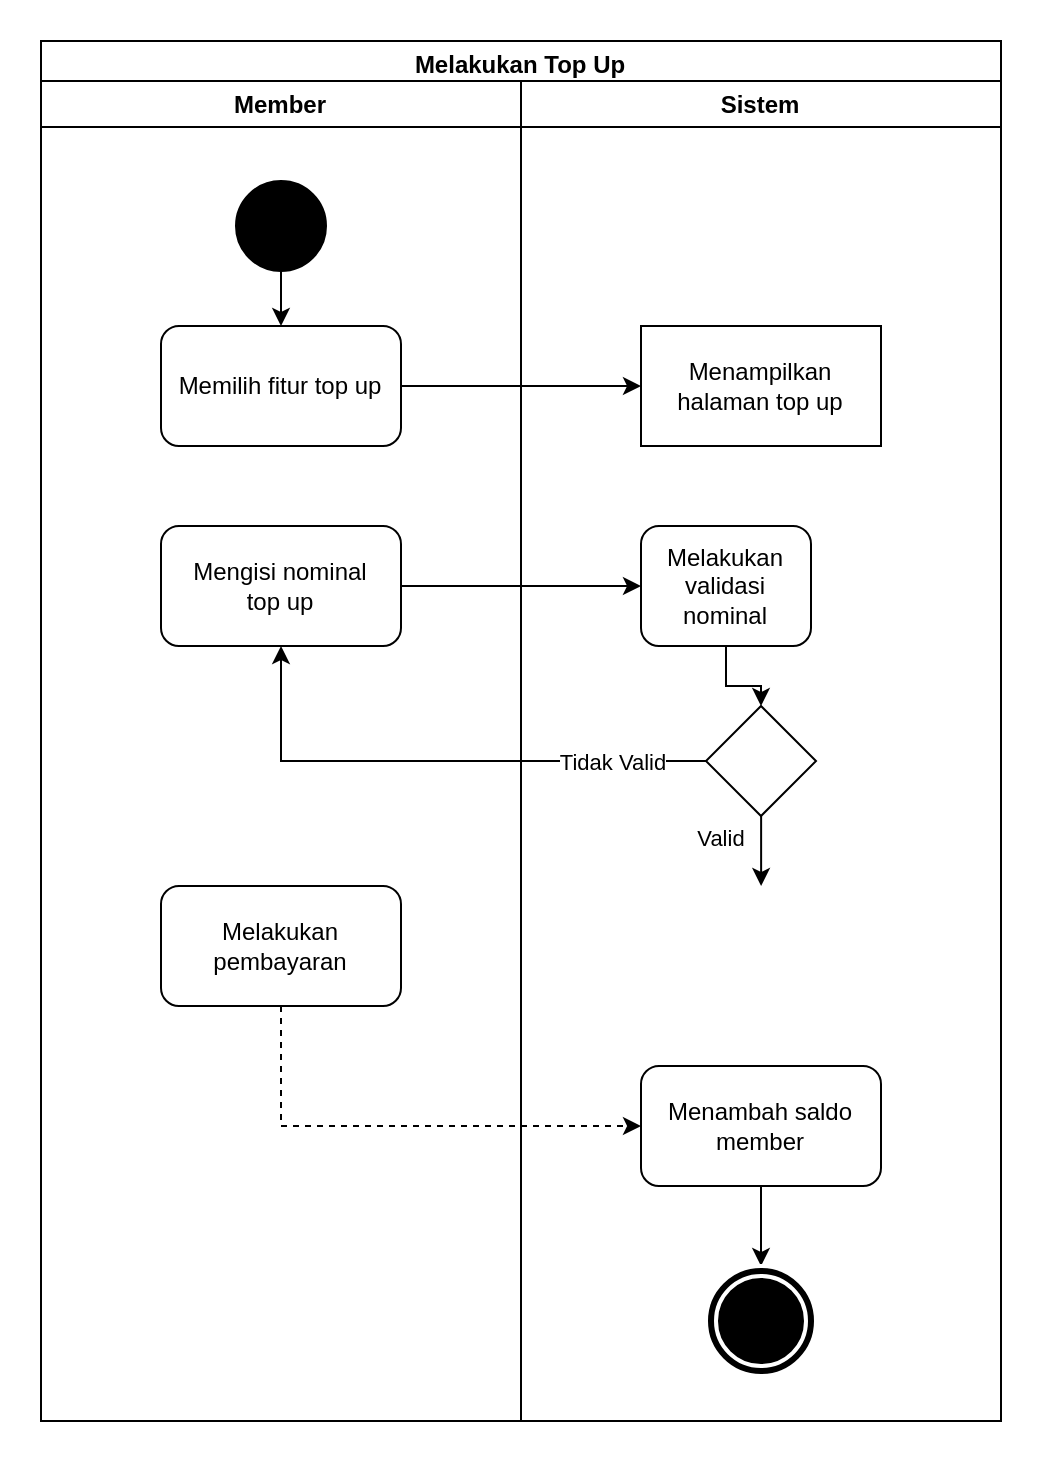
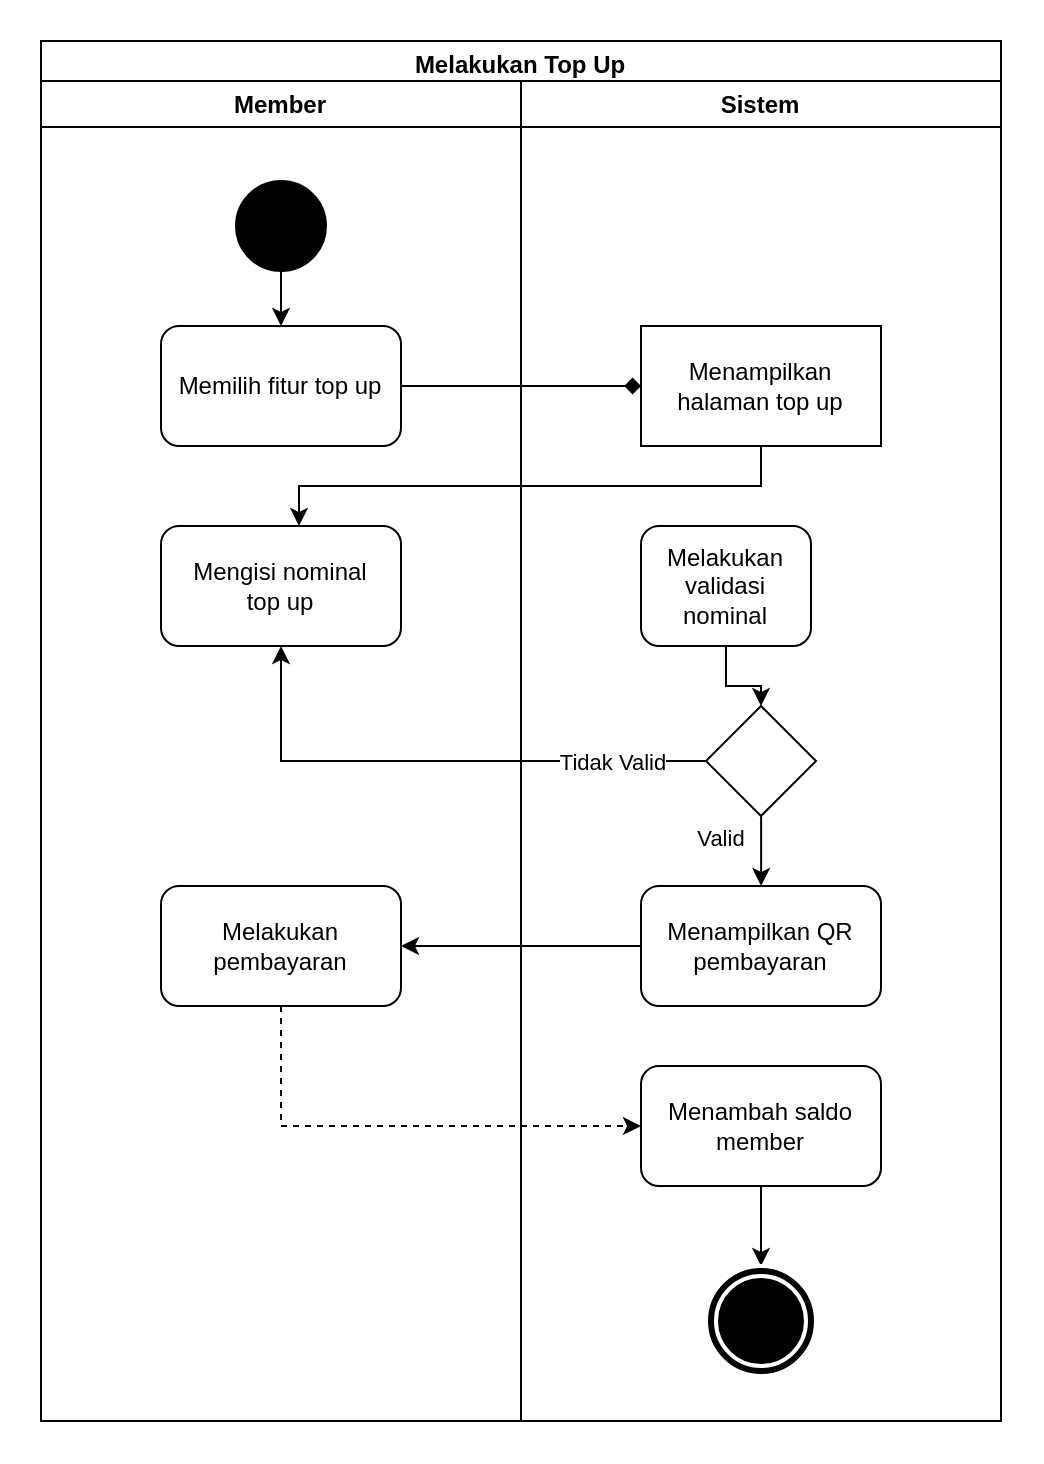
- <mxCell id="19" style="edgeStyle=orthogonalEdgeStyle;rounded=0;orthogonalLoop=1;jettySize=auto;html=1;entryX=0;entryY=0.5;entryDx=0;entryDy=0;" parent="2" source="6" target="10" edge="1"><mxGeometry relative="1" as="geometry" /></mxCell>
+ <mxCell id="19" style="edgeStyle=orthogonalEdgeStyle;rounded=0;orthogonalLoop=1;jettySize=auto;html=1;entryX=0;entryY=0.5;entryDx=0;entryDy=0;endArrow=diamond;" parent="2" source="6" target="10" edge="1"><mxGeometry relative="1" as="geometry" /></mxCell>
+ <mxCell id="23" style="edgeStyle=orthogonalEdgeStyle;rounded=0;orthogonalLoop=1;jettySize=auto;html=1;" parent="2" source="10" target="7" edge="1"><mxGeometry relative="1" as="geometry"><Array as="points"><mxPoint x="360" y="222.5" /><mxPoint x="129" y="222.5" /></Array></mxGeometry></mxCell>
- <mxCell id="22" style="edgeStyle=orthogonalEdgeStyle;rounded=0;orthogonalLoop=1;jettySize=auto;html=1;entryX=0;entryY=0.5;entryDx=0;entryDy=0;" parent="2" source="7" target="11" edge="1"><mxGeometry relative="1" as="geometry" /></mxCell>
+ <mxCell id="24" style="edgeStyle=orthogonalEdgeStyle;rounded=0;orthogonalLoop=1;jettySize=auto;html=1;" parent="2" source="14" target="8" edge="1"><mxGeometry relative="1" as="geometry" /></mxCell>
+ <mxCell id="14" value="Menampilkan QR pembayaran" style="rounded=1;whiteSpace=wrap;html=1;fillColor=none;" parent="9" vertex="1"><mxGeometry x="60" y="402.5" width="120" height="60" as="geometry" /></mxCell>
